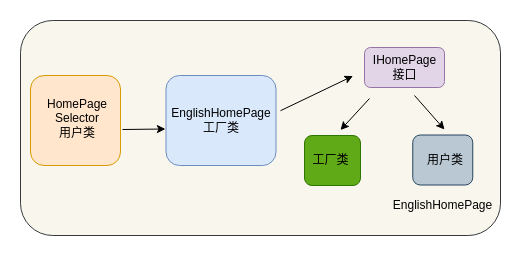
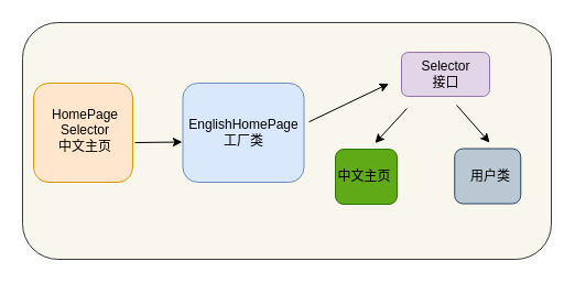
- <mxCell id="10" value="IHomePage&lt;br&gt;接口" style="text;html=1;strokeColor=none;fillColor=none;align=center;verticalAlign=middle;whiteSpace=wrap;rounded=0;" vertex="1" parent="1"><mxGeometry x="351.5" y="44.5" width="105" height="45" as="geometry" /></mxCell>
+ <mxCell id="10" value="Selector&lt;br&gt;接口" style="text;html=1;strokeColor=none;fillColor=none;align=center;verticalAlign=middle;whiteSpace=wrap;rounded=0;" vertex="1" parent="1"><mxGeometry x="351.5" y="44.5" width="105" height="45" as="geometry" /></mxCell>
- <mxCell id="6" value="HomePage&lt;br&gt;Selector&lt;br&gt;用户类" style="text;html=1;strokeColor=none;fillColor=none;align=center;verticalAlign=middle;whiteSpace=wrap;rounded=0;" vertex="1" parent="1"><mxGeometry x="30" y="97.5" width="94" height="40" as="geometry" /></mxCell>
+ <mxCell id="6" value="HomePage&lt;br&gt;Selector&lt;br&gt;中文主页" style="text;html=1;strokeColor=none;fillColor=none;align=center;verticalAlign=middle;whiteSpace=wrap;rounded=0;" vertex="1" parent="1"><mxGeometry x="30" y="97.5" width="94" height="40" as="geometry" /></mxCell>
- <mxCell id="11" value="工厂类" style="text;html=1;strokeColor=none;fillColor=none;align=center;verticalAlign=middle;whiteSpace=wrap;rounded=0;" vertex="1" parent="1"><mxGeometry x="304" y="137.5" width="53" height="45" as="geometry" /></mxCell>
+ <mxCell id="11" value="中文主页" style="text;html=1;strokeColor=none;fillColor=none;align=center;verticalAlign=middle;whiteSpace=wrap;rounded=0;" vertex="1" parent="1"><mxGeometry x="304" y="137.5" width="53" height="45" as="geometry" /></mxCell>
- <mxCell id="13" value="EnglishHomePage" style="text;html=1;strokeColor=none;fillColor=none;align=center;verticalAlign=middle;whiteSpace=wrap;rounded=0;" vertex="1" parent="1"><mxGeometry x="390" y="185" width="104.5" height="40" as="geometry" /></mxCell>
